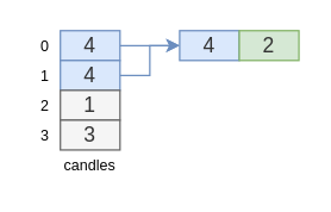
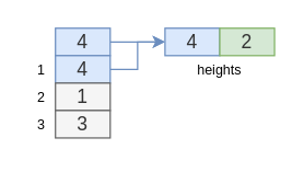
- <mxCell id="9" value="0" style="text;html=1;align=center;verticalAlign=middle;whiteSpace=wrap;rounded=0;fontSize=10;" parent="1" vertex="1"><mxGeometry x="20" y="20" width="20" height="20" as="geometry" /></mxCell>
+ <mxCell id="14" value="heights" style="text;html=1;align=center;verticalAlign=middle;whiteSpace=wrap;rounded=0;fontSize=10;" vertex="1" parent="1"><mxGeometry x="120" y="40" width="80" height="20" as="geometry" /></mxCell>
- <mxCell id="4" value="candles" style="text;html=1;align=center;verticalAlign=middle;whiteSpace=wrap;rounded=0;fontSize=10;" parent="1" vertex="1"><mxGeometry x="40" y="100" width="40" height="20" as="geometry" /></mxCell>
